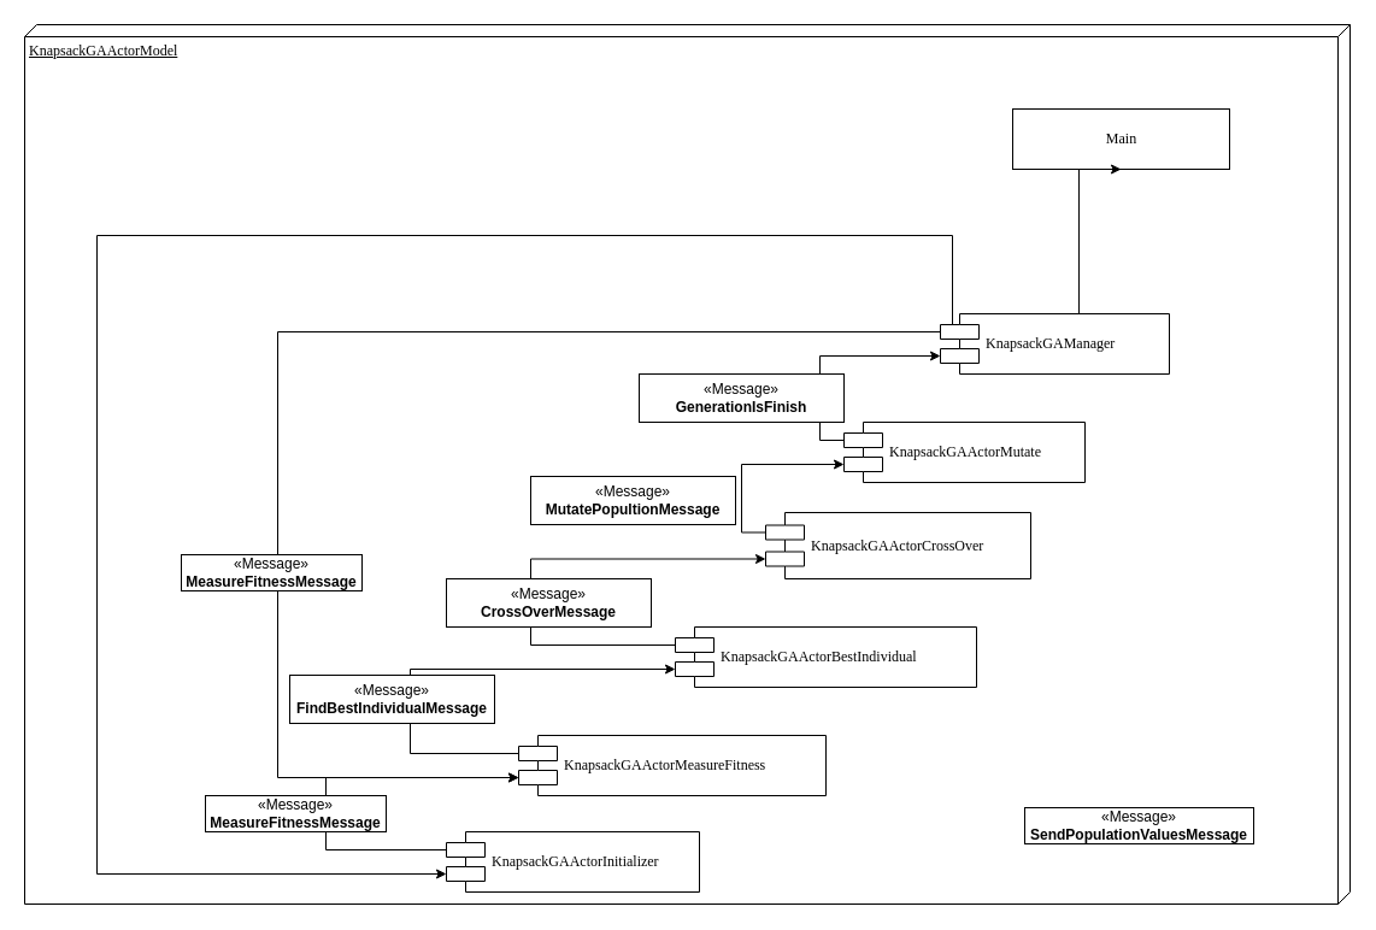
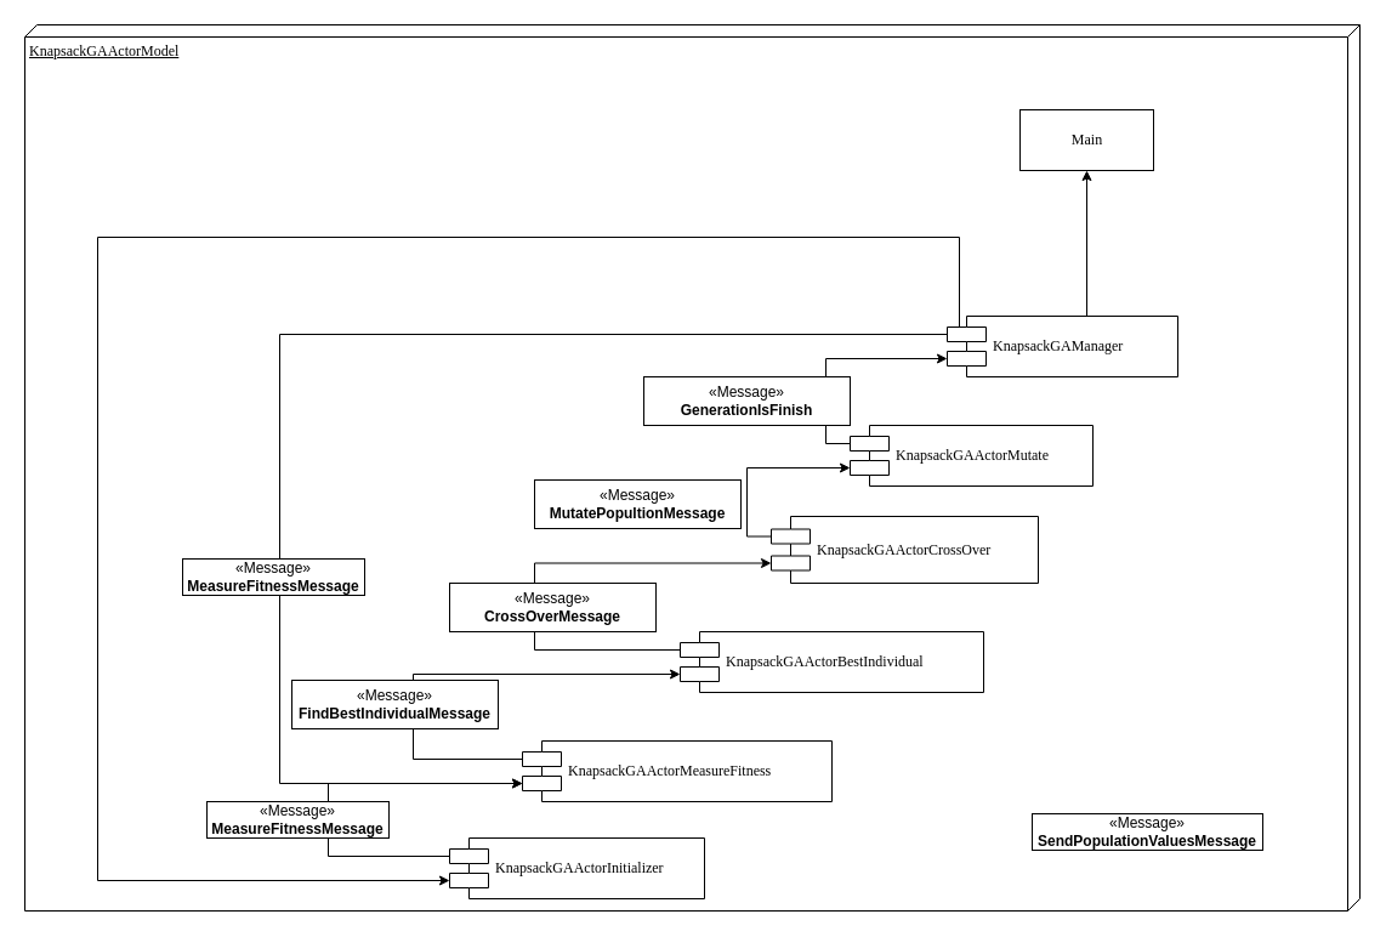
- <mxCell id="3" value="Main" style="html=1;rounded=0;shadow=0;comic=0;labelBackgroundColor=none;strokeWidth=1;fontFamily=Verdana;fontSize=12;align=center;" parent="1" vertex="1"><mxGeometry x="840" y="90" width="180" height="50" as="geometry" /></mxCell>
+ <mxCell id="3" value="Main" style="html=1;rounded=0;shadow=0;comic=0;labelBackgroundColor=none;strokeWidth=1;fontFamily=Verdana;fontSize=12;align=center;" parent="1" vertex="1"><mxGeometry x="840" y="90" width="110" height="50" as="geometry" /></mxCell>
